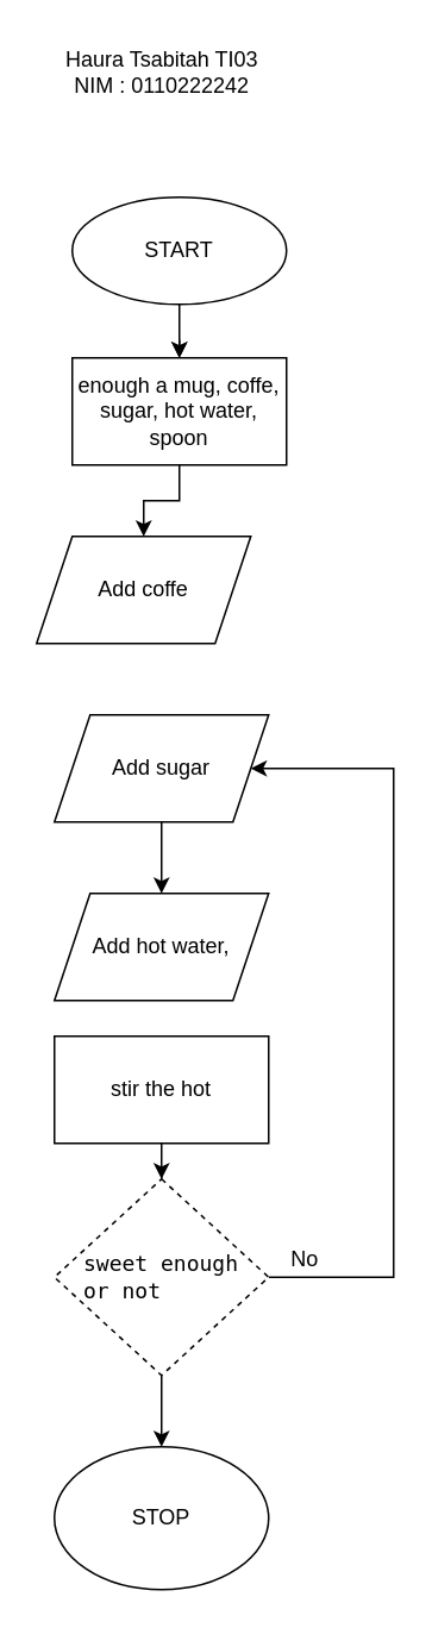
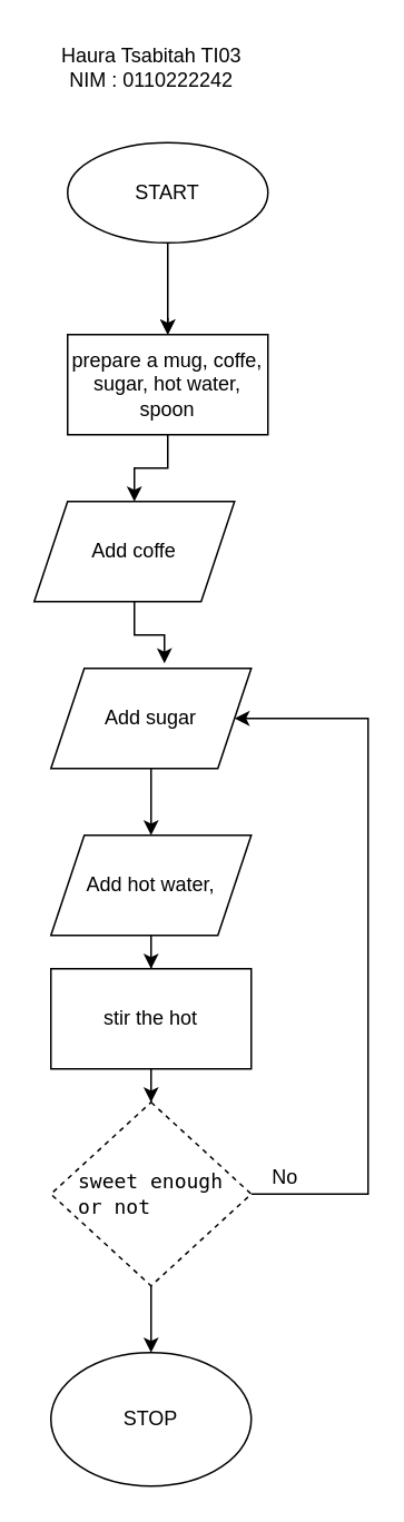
- <mxCell id="4" value="START" style="ellipse;whiteSpace=wrap;html=1;rounded=1;glass=0;strokeWidth=1;shadow=0;" parent="1" vertex="1"><mxGeometry x="40" y="110" width="120" height="60" as="geometry" /></mxCell>
+ <mxCell id="4" value="START" style="ellipse;whiteSpace=wrap;html=1;rounded=1;glass=0;strokeWidth=1;shadow=0;" parent="1" vertex="1"><mxGeometry x="40" y="85" width="120" height="60" as="geometry" /></mxCell>
- <mxCell id="6" value="enough a mug, coffe, sugar, hot water, spoon" style="rounded=0;whiteSpace=wrap;html=1;" parent="1" vertex="1"><mxGeometry x="40" y="200" width="120" height="60" as="geometry" /></mxCell>
+ <mxCell id="6" value="prepare a mug, coffe, sugar, hot water, spoon" style="rounded=0;whiteSpace=wrap;html=1;" parent="1" vertex="1"><mxGeometry x="40" y="200" width="120" height="60" as="geometry" /></mxCell>
+ <mxCell id="7" style="edgeStyle=orthogonalEdgeStyle;rounded=0;orthogonalLoop=1;jettySize=auto;html=1;exitX=0.5;exitY=1;exitDx=0;exitDy=0;entryX=0.567;entryY=-0.05;entryDx=0;entryDy=0;entryPerimeter=0;" parent="1" source="8" target="10" edge="1"><mxGeometry relative="1" as="geometry" /></mxCell>
+ <mxCell id="11" value="" style="edgeStyle=orthogonalEdgeStyle;rounded=0;orthogonalLoop=1;jettySize=auto;html=1;" parent="1" source="12" target="14" edge="1"><mxGeometry relative="1" as="geometry" /></mxCell>
